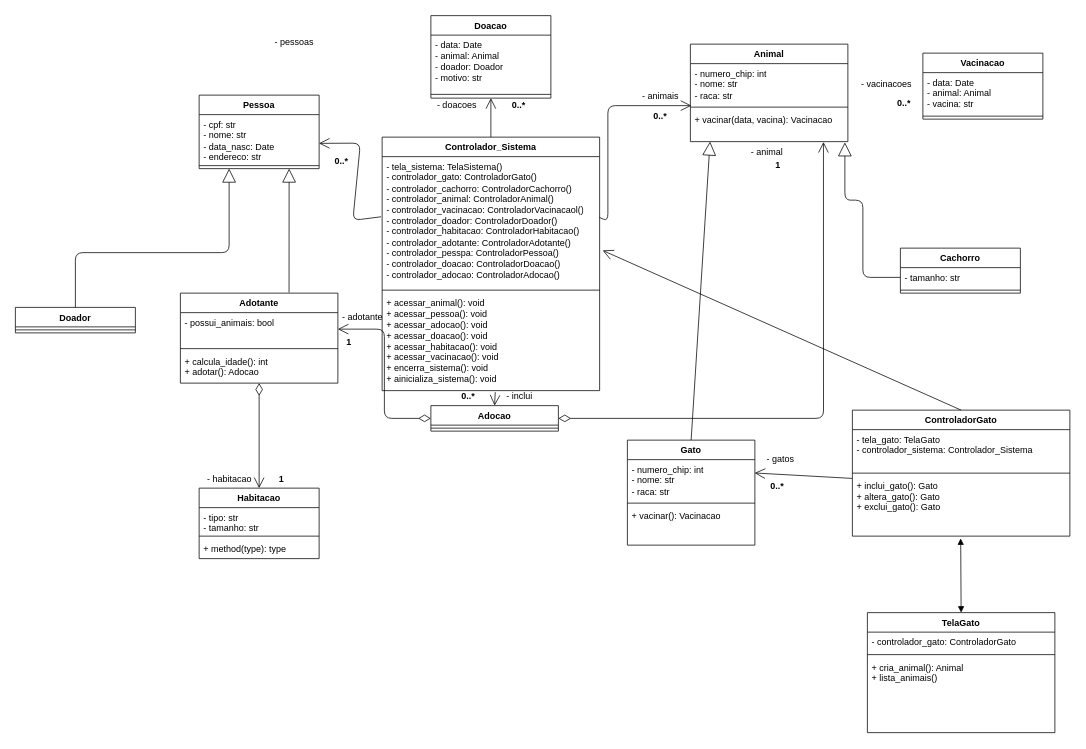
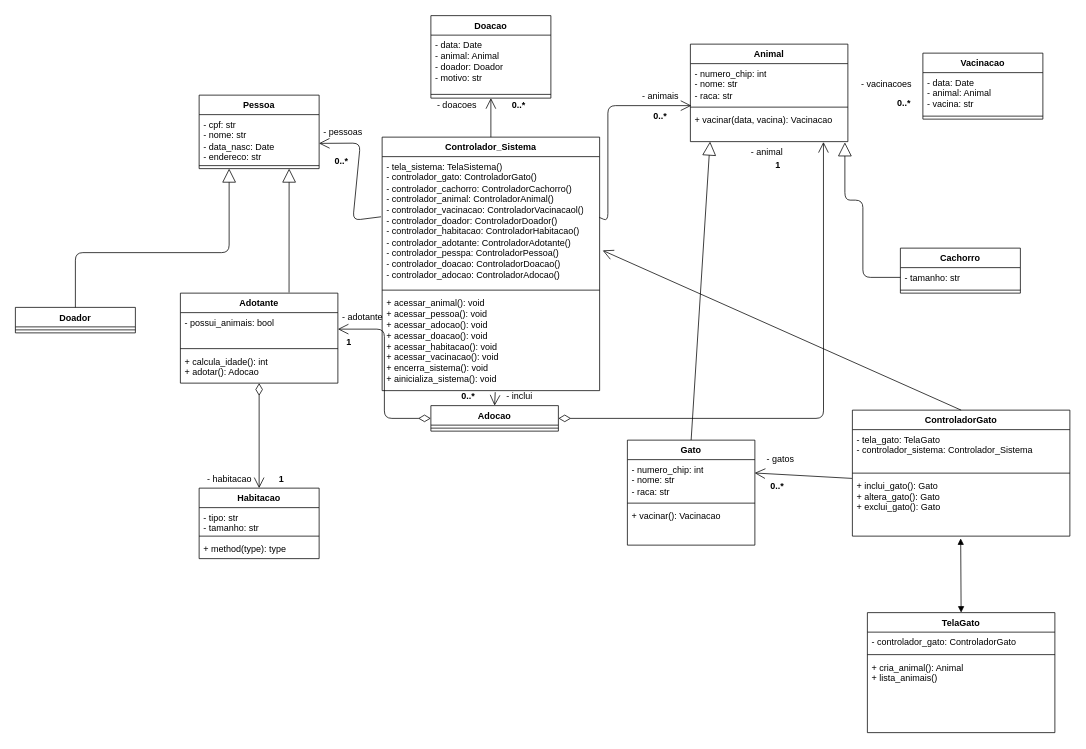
- <mxCell id="43" value="- pessoas" style="text;strokeColor=none;fillColor=none;align=left;verticalAlign=top;spacingLeft=4;spacingRight=4;overflow=hidden;rotatable=0;points=[[0,0.5],[1,0.5]];portConstraint=eastwest;" parent="1" vertex="1"><mxGeometry x="360" y="42" width="75" height="26" as="geometry" /></mxCell>
+ <mxCell id="43" value="- pessoas" style="text;strokeColor=none;fillColor=none;align=left;verticalAlign=top;spacingLeft=4;spacingRight=4;overflow=hidden;rotatable=0;points=[[0,0.5],[1,0.5]];portConstraint=eastwest;" parent="1" vertex="1"><mxGeometry x="425" y="162" width="75" height="26" as="geometry" /></mxCell>
